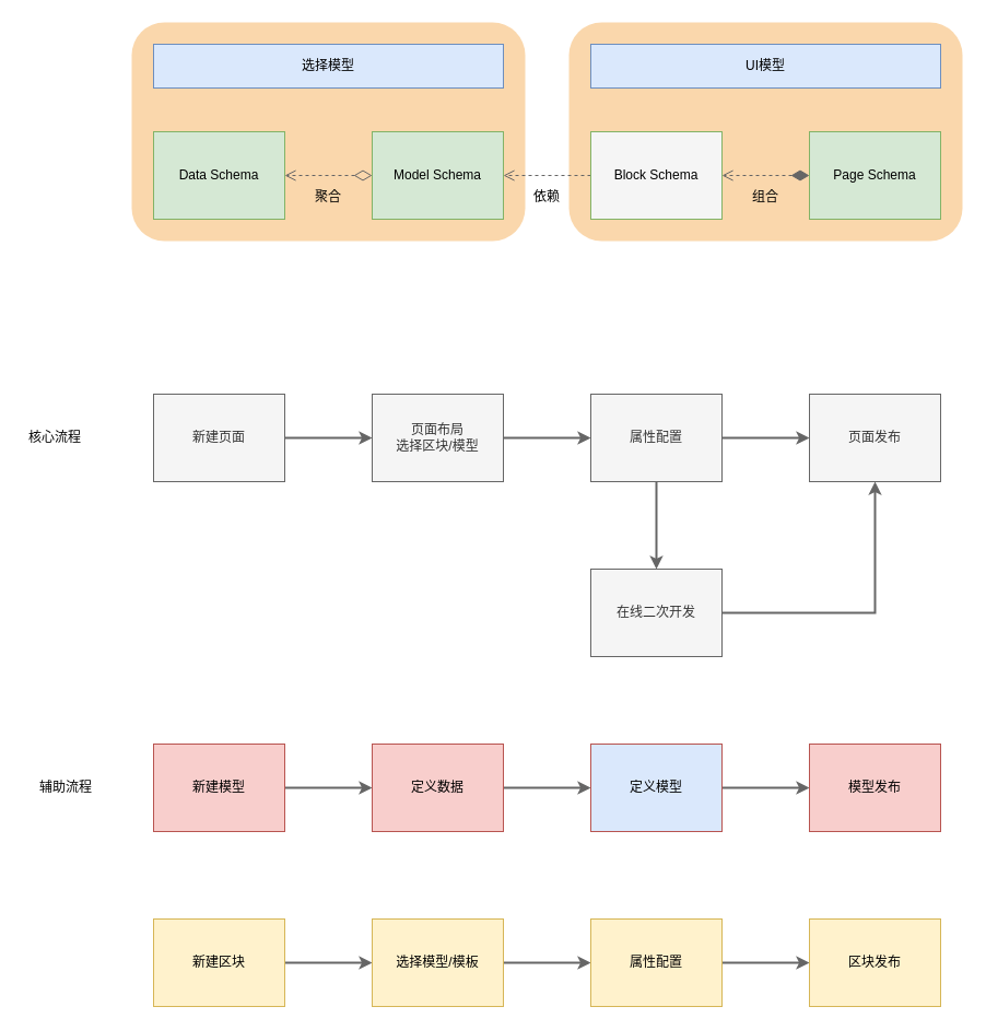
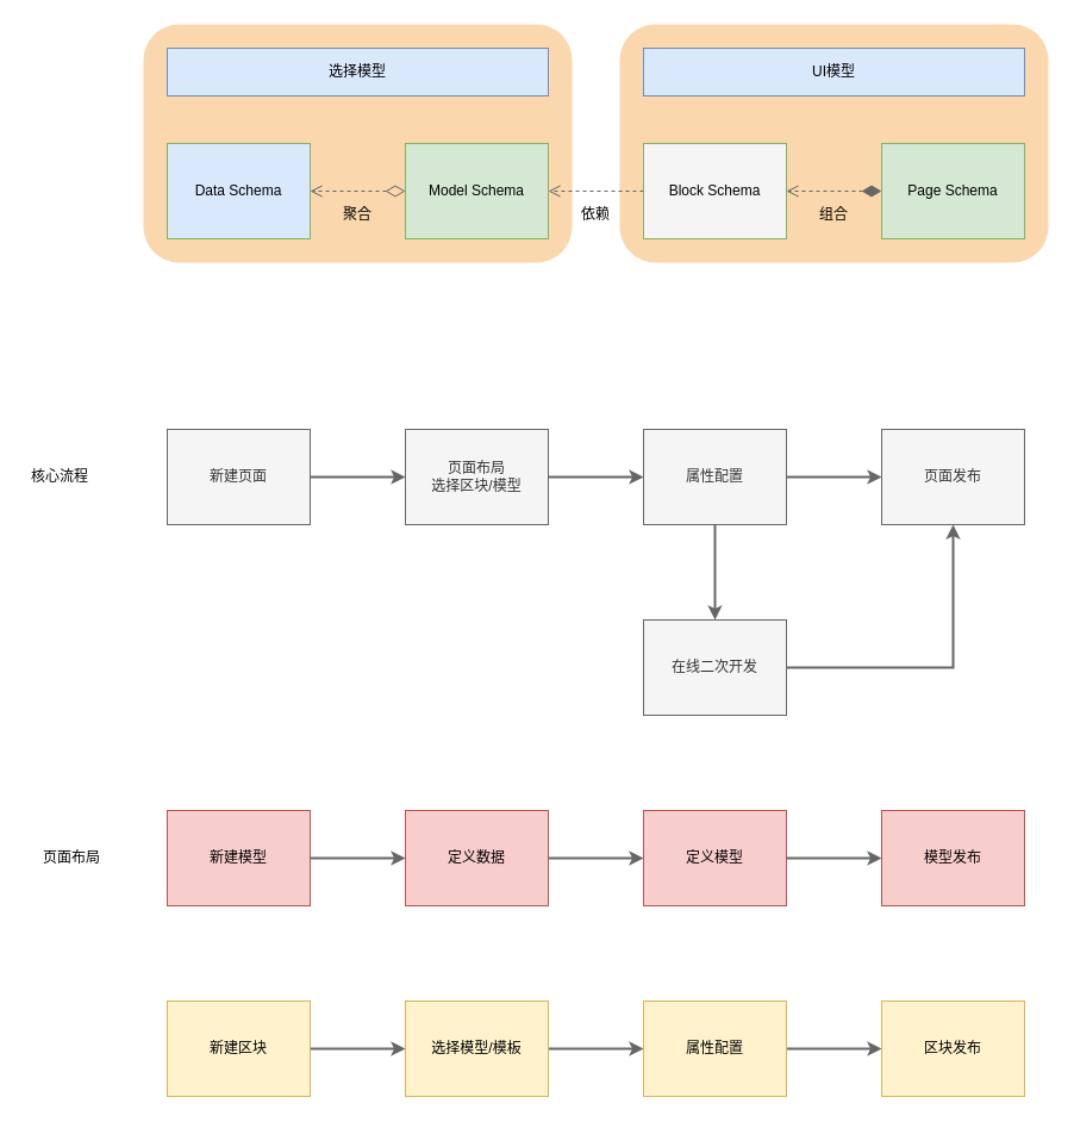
- <mxCell id="6" value="Data Schema" style="rounded=0;whiteSpace=wrap;html=1;fillColor=#d5e8d4;strokeColor=#82b366;" vertex="1" parent="1"><mxGeometry x="140" y="120" width="120" height="80" as="geometry" /></mxCell>
+ <mxCell id="6" value="Data Schema" style="rounded=0;whiteSpace=wrap;html=1;fillColor=#dae8fc;strokeColor=#82b366;" vertex="1" parent="1"><mxGeometry x="140" y="120" width="120" height="80" as="geometry" /></mxCell>
- <mxCell id="24" value="辅助流程" style="text;html=1;strokeColor=none;fillColor=none;align=center;verticalAlign=middle;whiteSpace=wrap;rounded=0;" vertex="1" parent="1"><mxGeometry x="30" y="710" width="60" height="20" as="geometry" /></mxCell>
+ <mxCell id="24" value="页面布局" style="text;html=1;strokeColor=none;fillColor=none;align=center;verticalAlign=middle;whiteSpace=wrap;rounded=0;" vertex="1" parent="1"><mxGeometry x="30" y="710" width="60" height="20" as="geometry" /></mxCell>
- <mxCell id="30" value="定义模型" style="rounded=0;whiteSpace=wrap;html=1;fillColor=#dae8fc;strokeColor=#b85450;" vertex="1" parent="1"><mxGeometry x="540" y="680" width="120" height="80" as="geometry" /></mxCell>
+ <mxCell id="30" value="定义模型" style="rounded=0;whiteSpace=wrap;html=1;fillColor=#f8cecc;strokeColor=#b85450;" vertex="1" parent="1"><mxGeometry x="540" y="680" width="120" height="80" as="geometry" /></mxCell>
